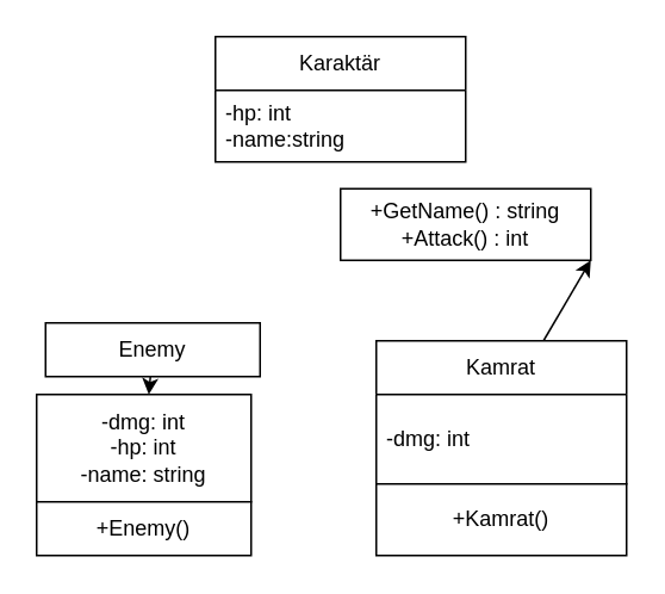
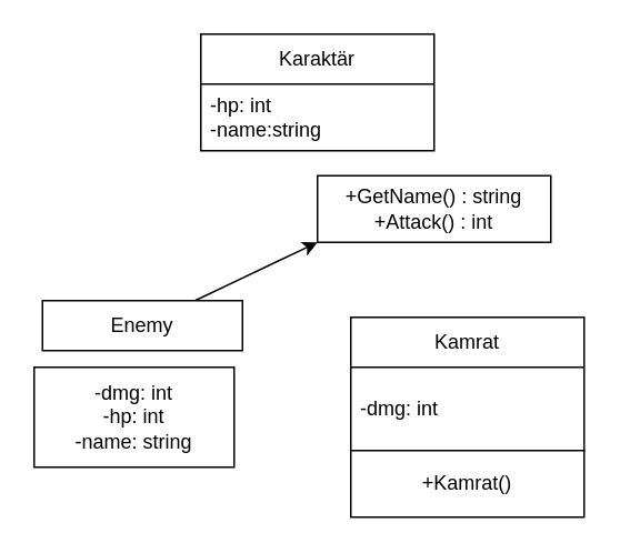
- <mxCell id="5" style="edgeStyle=none;html=1;entryX=1;entryY=1;entryDx=0;entryDy=0;" edge="1" parent="1" source="6" target="4"><mxGeometry relative="1" as="geometry"><mxPoint x="240" y="140" as="targetPoint" /></mxGeometry></mxCell>
- <mxCell id="11" style="edgeStyle=none;html=1;" edge="1" parent="1" source="12" target="9"><mxGeometry relative="1" as="geometry" /></mxCell>
+ <mxCell id="11" style="edgeStyle=none;html=1;entryX=0;entryY=1;entryDx=0;entryDy=0;" edge="1" parent="1" source="12" target="4"><mxGeometry relative="1" as="geometry" /></mxCell>
- <mxCell id="10" value="+Enemy()" style="rounded=0;whiteSpace=wrap;html=1;" vertex="1" parent="1"><mxGeometry x="20" y="280" width="120" height="30" as="geometry" /></mxCell>
